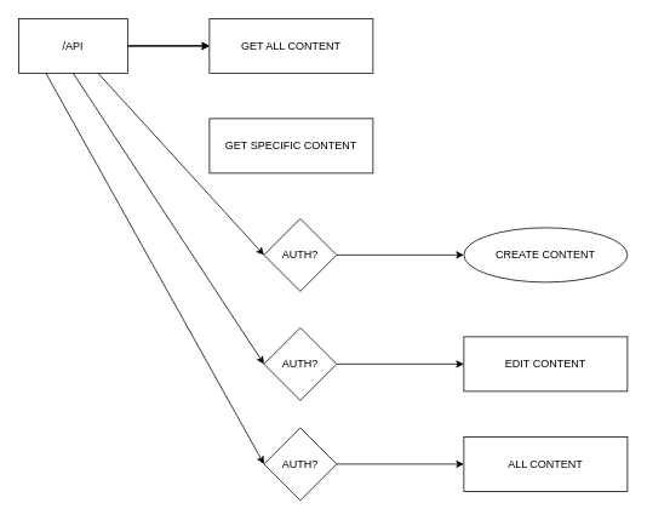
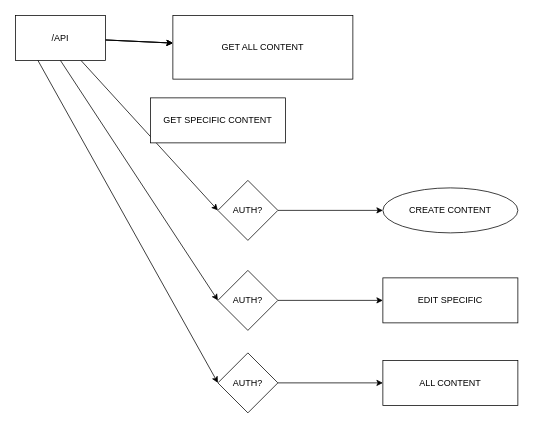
- <mxCell id="7" value="GET ALL CONTENT" style="whiteSpace=wrap;html=1;" vertex="1" parent="1"><mxGeometry x="230" y="20" width="180" height="60" as="geometry" /></mxCell>
+ <mxCell id="7" value="GET ALL CONTENT" style="whiteSpace=wrap;html=1;" vertex="1" parent="1"><mxGeometry x="230" y="20" width="240" height="85" as="geometry" /></mxCell>
- <mxCell id="8" value="GET SPECIFIC CONTENT" style="whiteSpace=wrap;html=1;" vertex="1" parent="1"><mxGeometry x="230" y="130" width="180" height="60" as="geometry" /></mxCell>
+ <mxCell id="8" value="GET SPECIFIC CONTENT" style="whiteSpace=wrap;html=1;" vertex="1" parent="1"><mxGeometry x="200" y="130" width="180" height="60" as="geometry" /></mxCell>
- <mxCell id="13" value="EDIT CONTENT" style="whiteSpace=wrap;html=1;" vertex="1" parent="1"><mxGeometry x="510" y="370" width="180" height="60" as="geometry" /></mxCell>
+ <mxCell id="13" value="EDIT SPECIFIC" style="whiteSpace=wrap;html=1;" vertex="1" parent="1"><mxGeometry x="510" y="370" width="180" height="60" as="geometry" /></mxCell>
